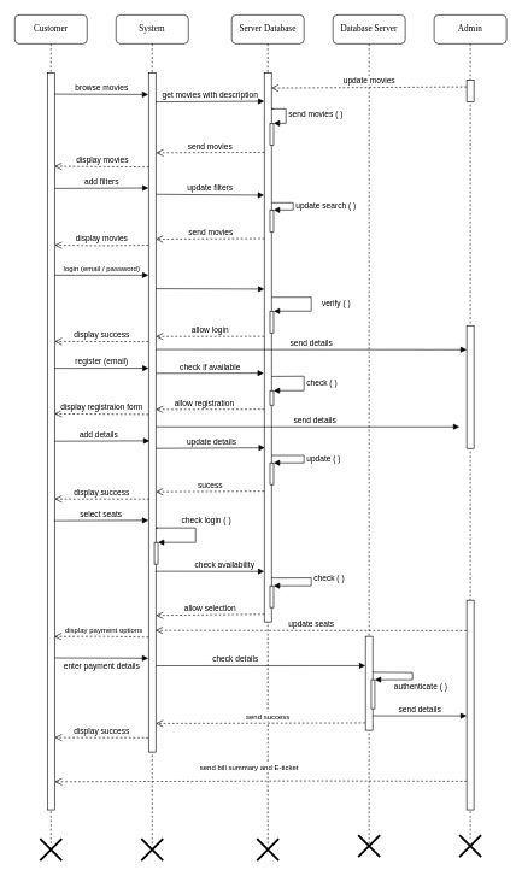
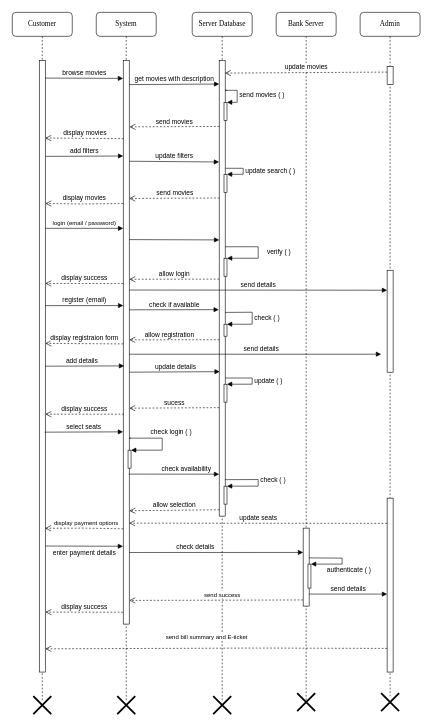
- <mxCell id="20" value="Database Server" style="shape=umlLifeline;perimeter=lifelinePerimeter;whiteSpace=wrap;html=1;container=1;collapsible=0;recursiveResize=0;outlineConnect=0;rounded=1;shadow=0;comic=0;labelBackgroundColor=none;strokeWidth=1;fontFamily=Verdana;fontSize=12;align=center;" parent="1" vertex="1"><mxGeometry x="460" y="20" width="100" height="1150" as="geometry" /></mxCell>
+ <mxCell id="20" value="Bank Server" style="shape=umlLifeline;perimeter=lifelinePerimeter;whiteSpace=wrap;html=1;container=1;collapsible=0;recursiveResize=0;outlineConnect=0;rounded=1;shadow=0;comic=0;labelBackgroundColor=none;strokeWidth=1;fontFamily=Verdana;fontSize=12;align=center;" parent="1" vertex="1"><mxGeometry x="460" y="20" width="100" height="1150" as="geometry" /></mxCell>
